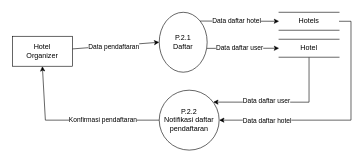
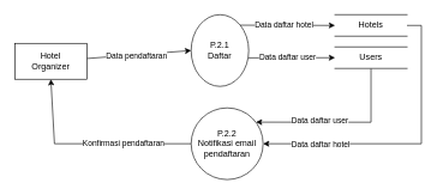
- <mxCell id="15" value="Hotel" style="html=1;dashed=0;whiteSpace=wrap;shape=partialRectangle;right=0;left=0;" vertex="1" parent="1"><mxGeometry x="465" y="65" width="100" height="30" as="geometry" /></mxCell>
+ <mxCell id="15" value="Users" style="html=1;dashed=0;whiteSpace=wrap;shape=partialRectangle;right=0;left=0;" vertex="1" parent="1"><mxGeometry x="465" y="65" width="100" height="30" as="geometry" /></mxCell>
- <mxCell id="14" value="P.2.2&lt;div&gt;Notifikasi daftar&lt;/div&gt;&lt;div&gt;pendaftaran&lt;/div&gt;" style="shape=ellipse;html=1;dashed=0;whiteSpace=wrap;aspect=fixed;perimeter=ellipsePerimeter;" vertex="1" parent="1"><mxGeometry x="265" y="150" width="100" height="100" as="geometry" /></mxCell>
+ <mxCell id="14" value="P.2.2&lt;div&gt;Notifikasi email&lt;/div&gt;&lt;div&gt;pendaftaran&lt;/div&gt;" style="shape=ellipse;html=1;dashed=0;whiteSpace=wrap;aspect=fixed;perimeter=ellipsePerimeter;" vertex="1" parent="1"><mxGeometry x="265" y="150" width="100" height="100" as="geometry" /></mxCell>
